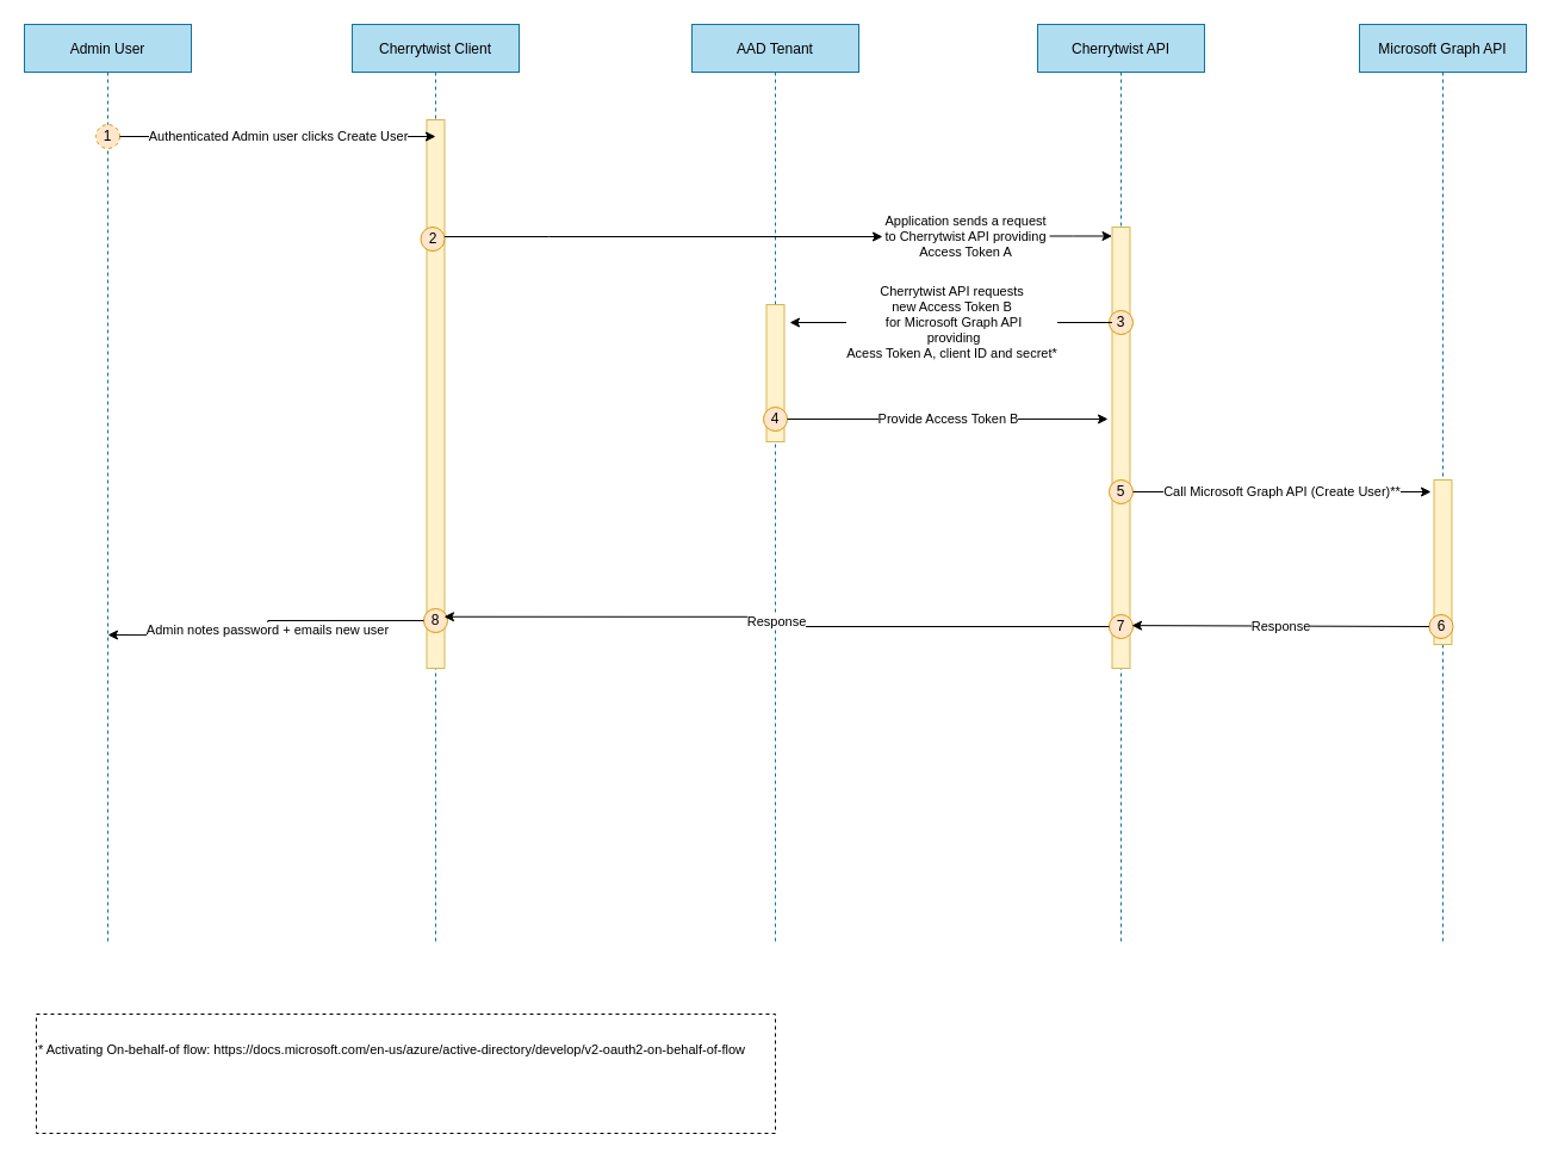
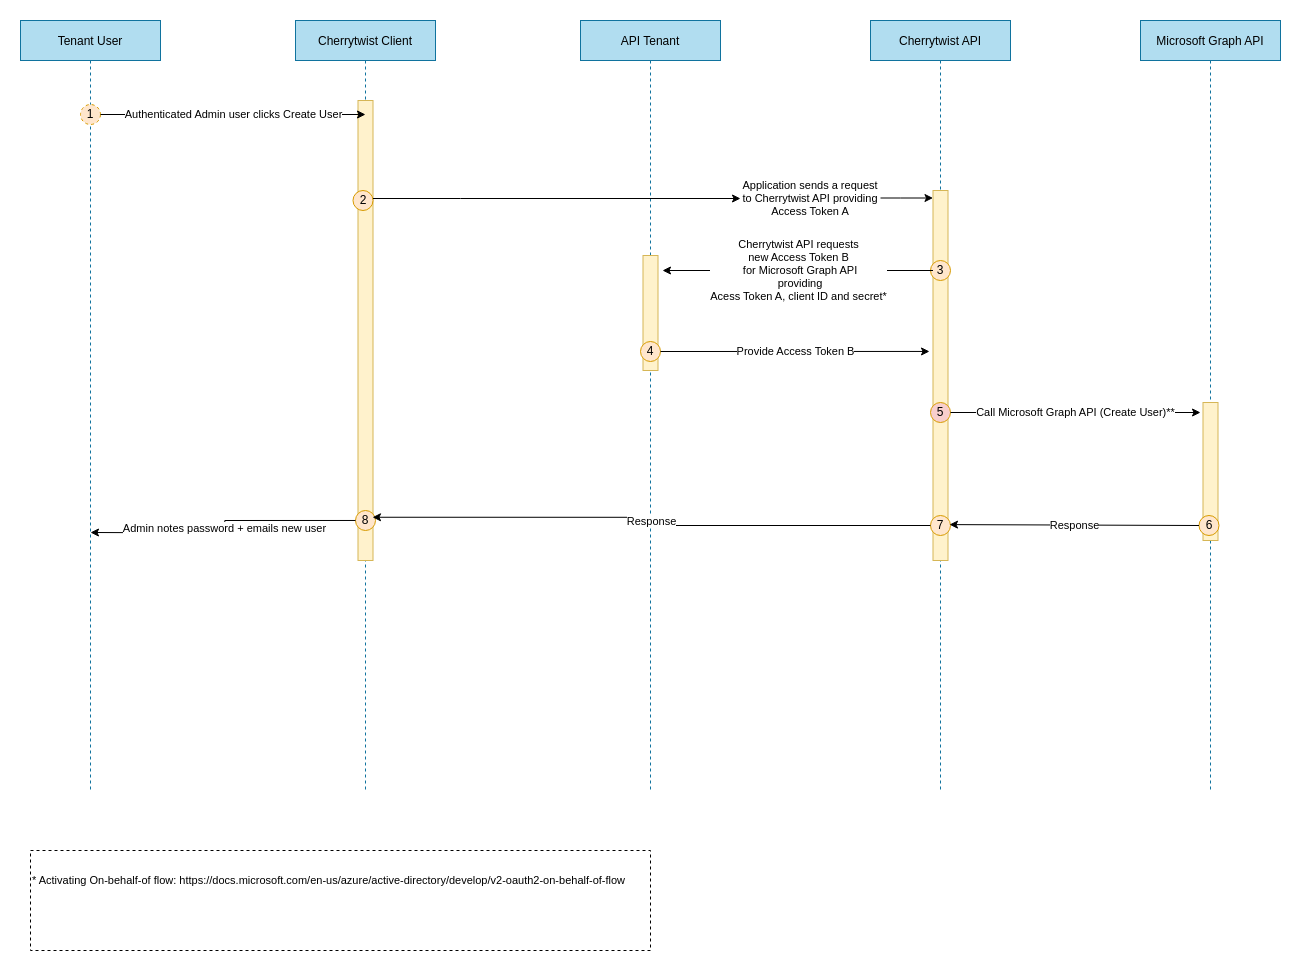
- <mxCell id="2" value="Admin User" style="shape=umlLifeline;perimeter=lifelinePerimeter;container=1;collapsible=0;recursiveResize=0;rounded=0;shadow=0;strokeWidth=1;fillColor=#b1ddf0;strokeColor=#10739e;" parent="1" vertex="1"><mxGeometry x="20" y="20" width="140" height="770" as="geometry" /></mxCell>
+ <mxCell id="2" value="Tenant User" style="shape=umlLifeline;perimeter=lifelinePerimeter;container=1;collapsible=0;recursiveResize=0;rounded=0;shadow=0;strokeWidth=1;fillColor=#b1ddf0;strokeColor=#10739e;" parent="1" vertex="1"><mxGeometry x="20" y="20" width="140" height="770" as="geometry" /></mxCell>
- <mxCell id="8" value="AAD Tenant" style="shape=umlLifeline;perimeter=lifelinePerimeter;container=1;collapsible=0;recursiveResize=0;rounded=0;shadow=0;strokeWidth=1;fillColor=#b1ddf0;strokeColor=#10739e;" parent="1" vertex="1"><mxGeometry x="580" y="20" width="140" height="770" as="geometry" /></mxCell>
+ <mxCell id="8" value="API Tenant" style="shape=umlLifeline;perimeter=lifelinePerimeter;container=1;collapsible=0;recursiveResize=0;rounded=0;shadow=0;strokeWidth=1;fillColor=#b1ddf0;strokeColor=#10739e;" parent="1" vertex="1"><mxGeometry x="580" y="20" width="140" height="770" as="geometry" /></mxCell>
- <mxCell id="14" value="5" style="ellipse;whiteSpace=wrap;html=1;aspect=fixed;fillColor=#ffe6cc;strokeColor=#d79b00;" parent="11" vertex="1"><mxGeometry x="60" y="382" width="20" height="20" as="geometry" /></mxCell>
+ <mxCell id="14" value="5" style="ellipse;whiteSpace=wrap;html=1;aspect=fixed;fillColor=#f8cecc;strokeColor=#d79b00;" parent="11" vertex="1"><mxGeometry x="60" y="382" width="20" height="20" as="geometry" /></mxCell>
